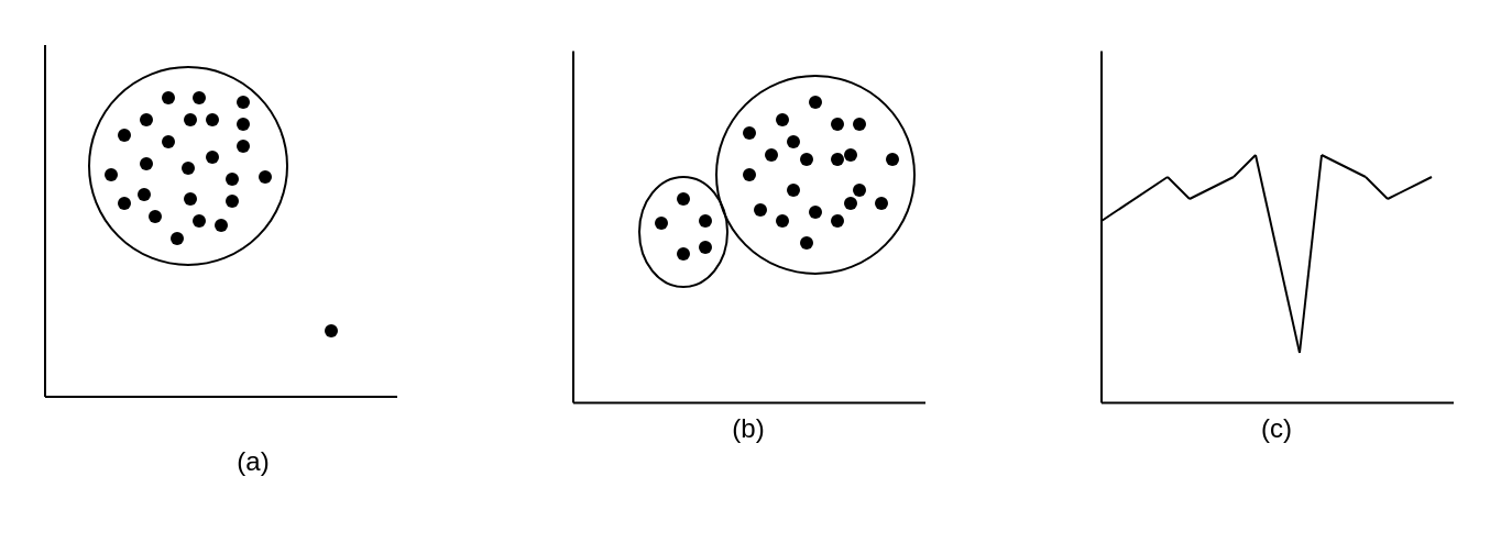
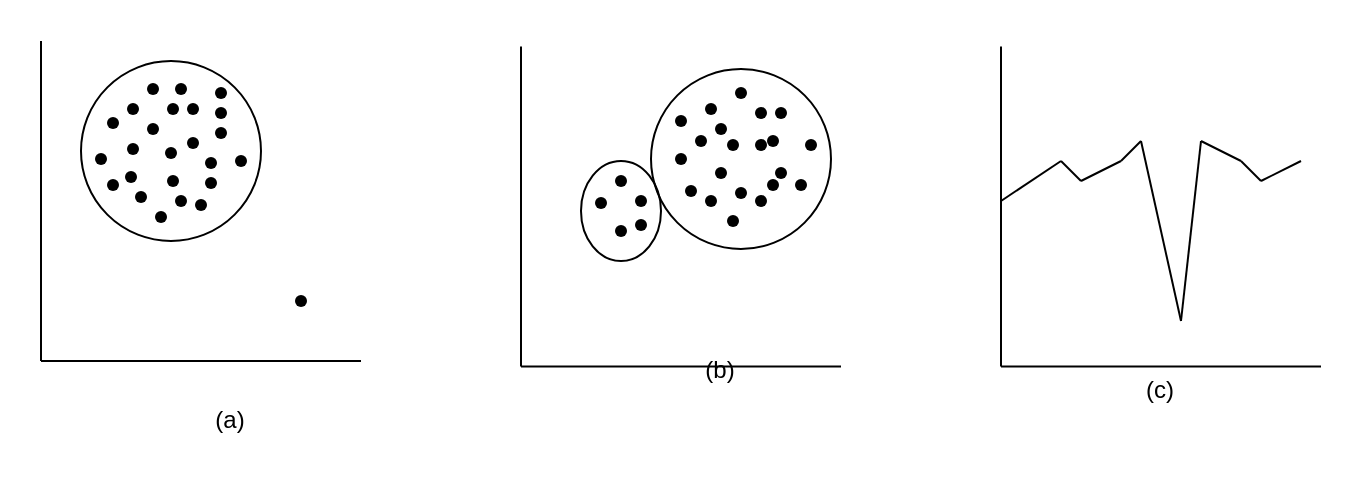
- <mxCell id="73" value="&lt;div&gt;(b)&lt;/div&gt;" style="text;html=1;align=center;verticalAlign=middle;whiteSpace=wrap;rounded=0;" vertex="1" parent="1"><mxGeometry x="310" y="180" width="60" height="30" as="geometry" /></mxCell>
+ <mxCell id="73" value="&lt;div&gt;(b)&lt;/div&gt;" style="text;html=1;align=center;verticalAlign=middle;whiteSpace=wrap;rounded=0;" vertex="1" parent="1"><mxGeometry x="330" y="170" width="60" height="30" as="geometry" /></mxCell>
